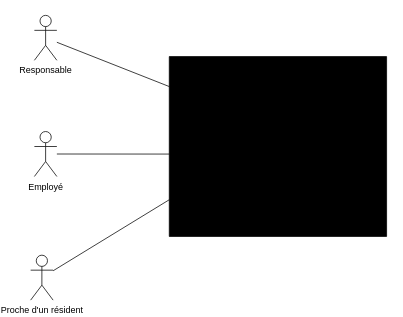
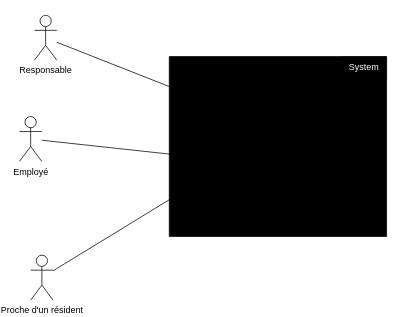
+ <mxCell id="5" value="System" style="text;html=1;strokeColor=none;fillColor=#000000;align=center;verticalAlign=middle;whiteSpace=wrap;rounded=0;labelBackgroundColor=#000000;labelBorderColor=none;fontColor=#FFFFFF;" parent="1" vertex="1"><mxGeometry x="435" y="75" width="60" height="30" as="geometry" /></mxCell>
- <mxCell id="6" value="Employé" style="shape=umlActor;verticalLabelPosition=bottom;verticalAlign=top;html=1;" parent="1" vertex="1"><mxGeometry x="25" y="175" width="30" height="60" as="geometry" /></mxCell>
+ <mxCell id="6" value="Employé" style="shape=umlActor;verticalLabelPosition=bottom;verticalAlign=top;html=1;" parent="1" vertex="1"><mxGeometry x="5" y="155" width="30" height="60" as="geometry" /></mxCell>
